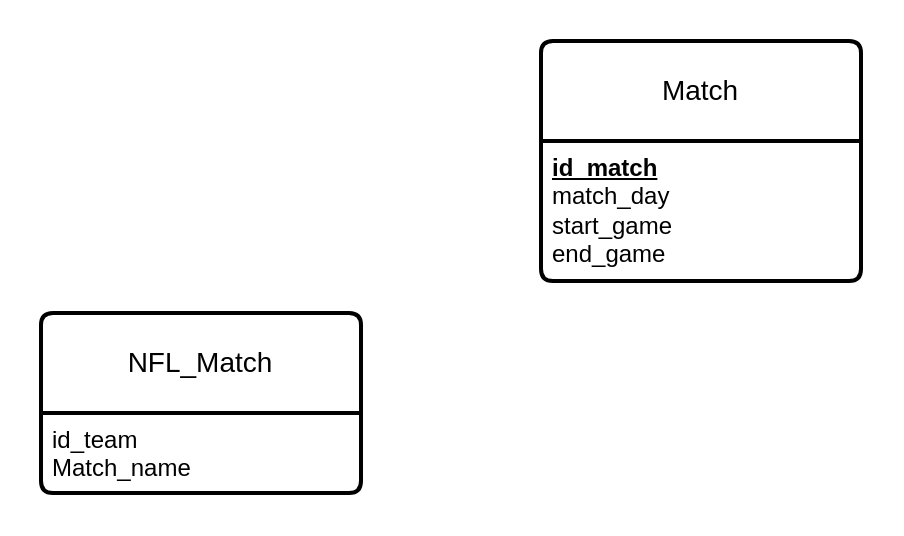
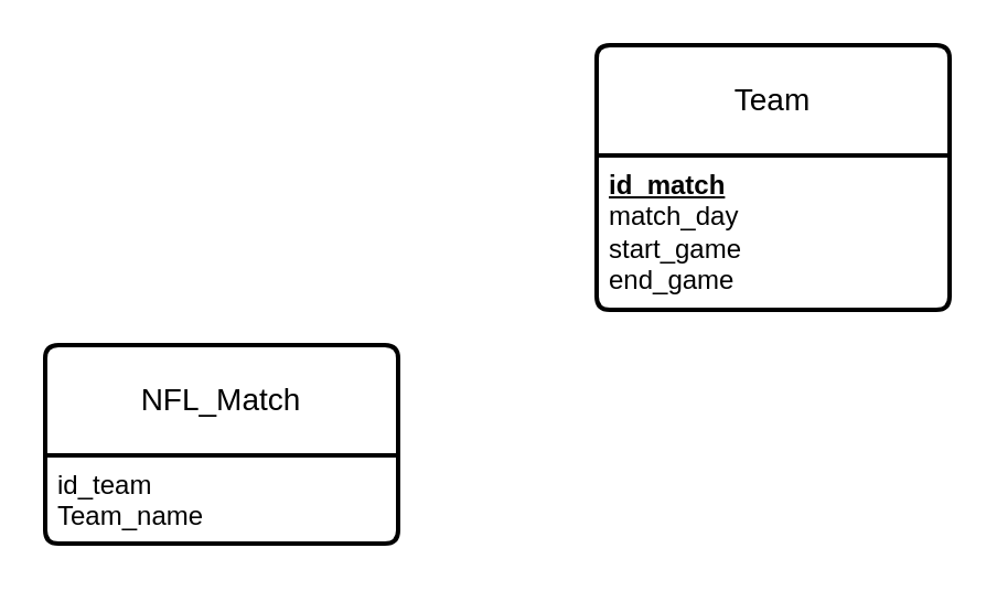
- <mxCell id="2" value="Match" style="swimlane;childLayout=stackLayout;horizontal=1;startSize=50;horizontalStack=0;rounded=1;fontSize=14;fontStyle=0;strokeWidth=2;resizeParent=0;resizeLast=1;shadow=0;dashed=0;align=center;arcSize=4;whiteSpace=wrap;html=1;" vertex="1" parent="1"><mxGeometry x="270" y="20" width="160" height="120" as="geometry" /></mxCell>
+ <mxCell id="2" value="Team" style="swimlane;childLayout=stackLayout;horizontal=1;startSize=50;horizontalStack=0;rounded=1;fontSize=14;fontStyle=0;strokeWidth=2;resizeParent=0;resizeLast=1;shadow=0;dashed=0;align=center;arcSize=4;whiteSpace=wrap;html=1;" vertex="1" parent="1"><mxGeometry x="270" y="20" width="160" height="120" as="geometry" /></mxCell>
- <mxCell id="5" value="&lt;div&gt;id_team&lt;/div&gt;&lt;div&gt;Match_name&lt;/div&gt;&lt;div&gt;&lt;br&gt;&lt;/div&gt;" style="align=left;strokeColor=none;fillColor=none;spacingLeft=4;fontSize=12;verticalAlign=top;resizable=0;rotatable=0;part=1;html=1;" vertex="1" parent="4"><mxGeometry y="50" width="160" height="40" as="geometry" /></mxCell>
+ <mxCell id="5" value="&lt;div&gt;id_team&lt;/div&gt;&lt;div&gt;Team_name&lt;/div&gt;&lt;div&gt;&lt;br&gt;&lt;/div&gt;" style="align=left;strokeColor=none;fillColor=none;spacingLeft=4;fontSize=12;verticalAlign=top;resizable=0;rotatable=0;part=1;html=1;" vertex="1" parent="4"><mxGeometry y="50" width="160" height="40" as="geometry" /></mxCell>
